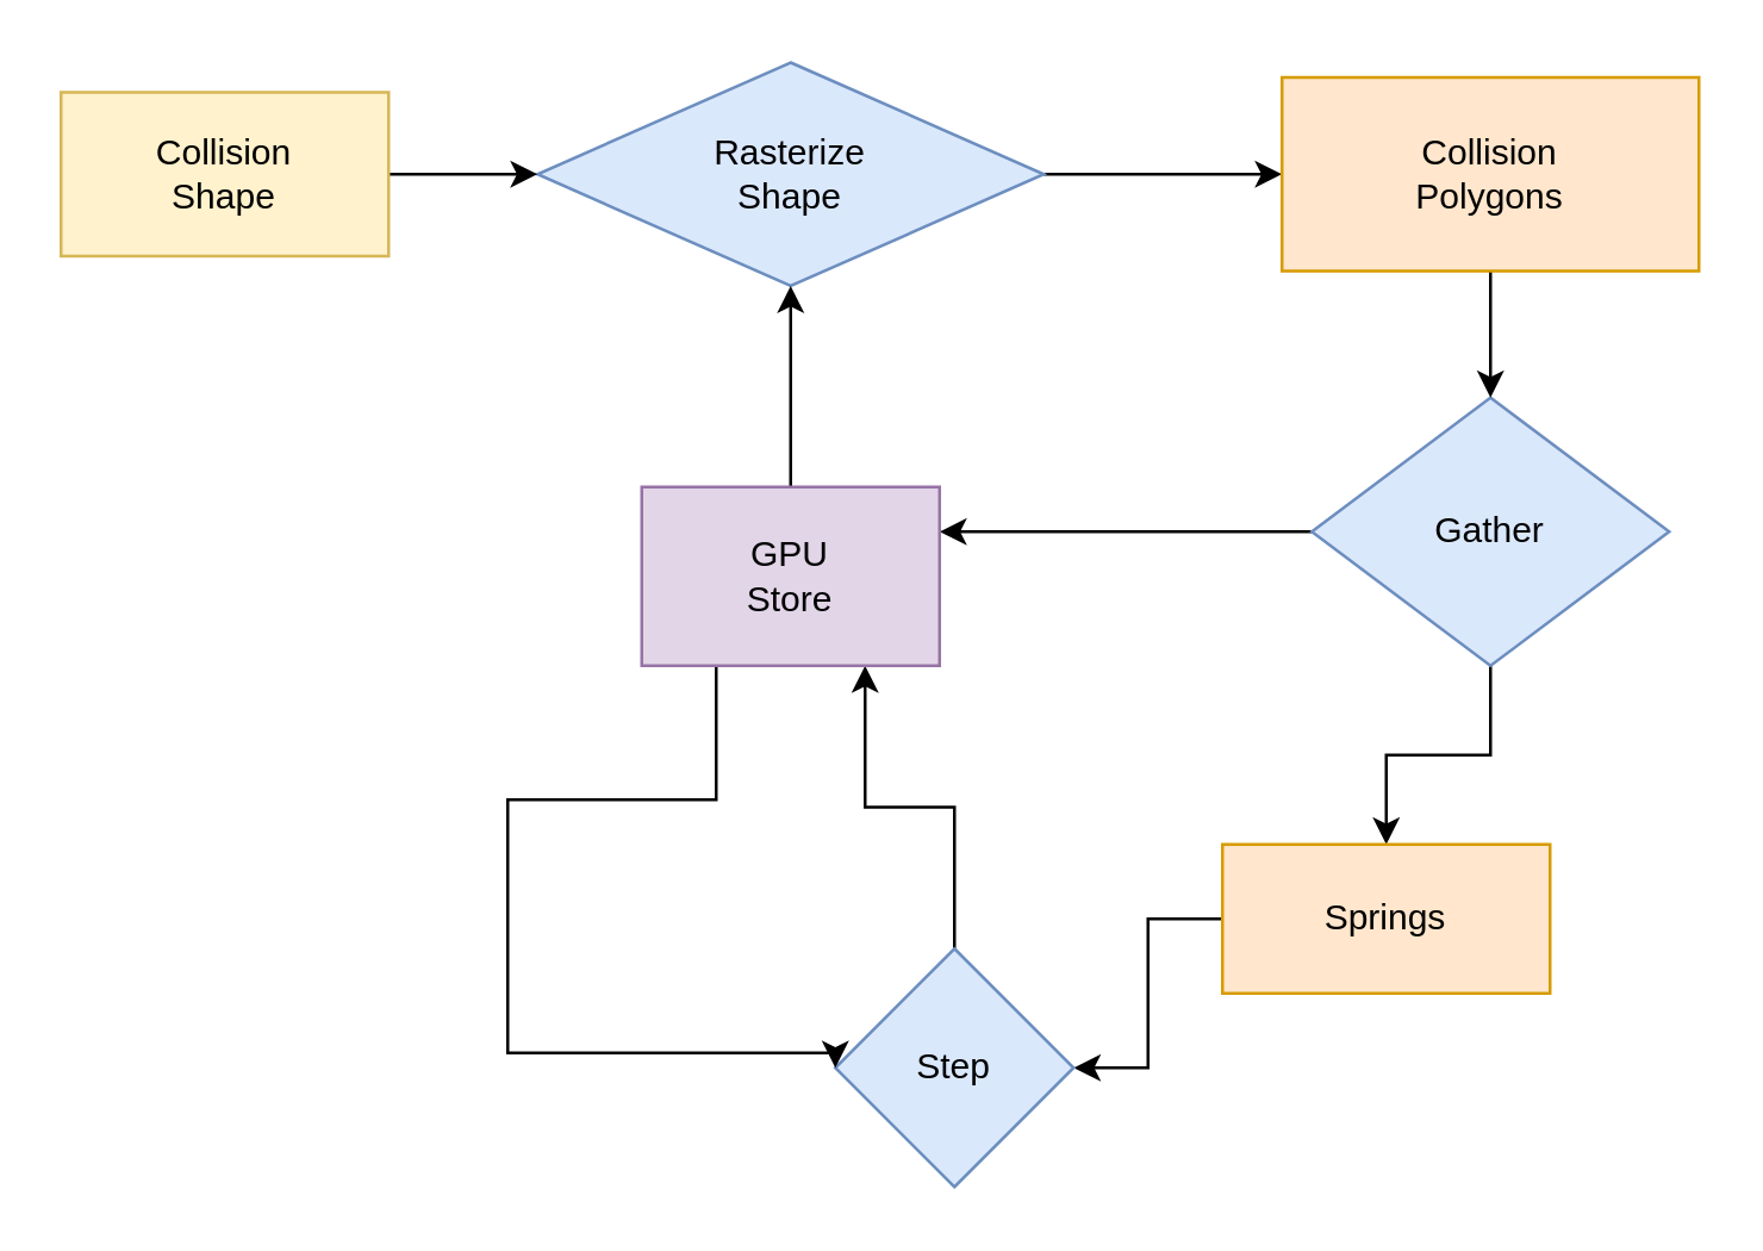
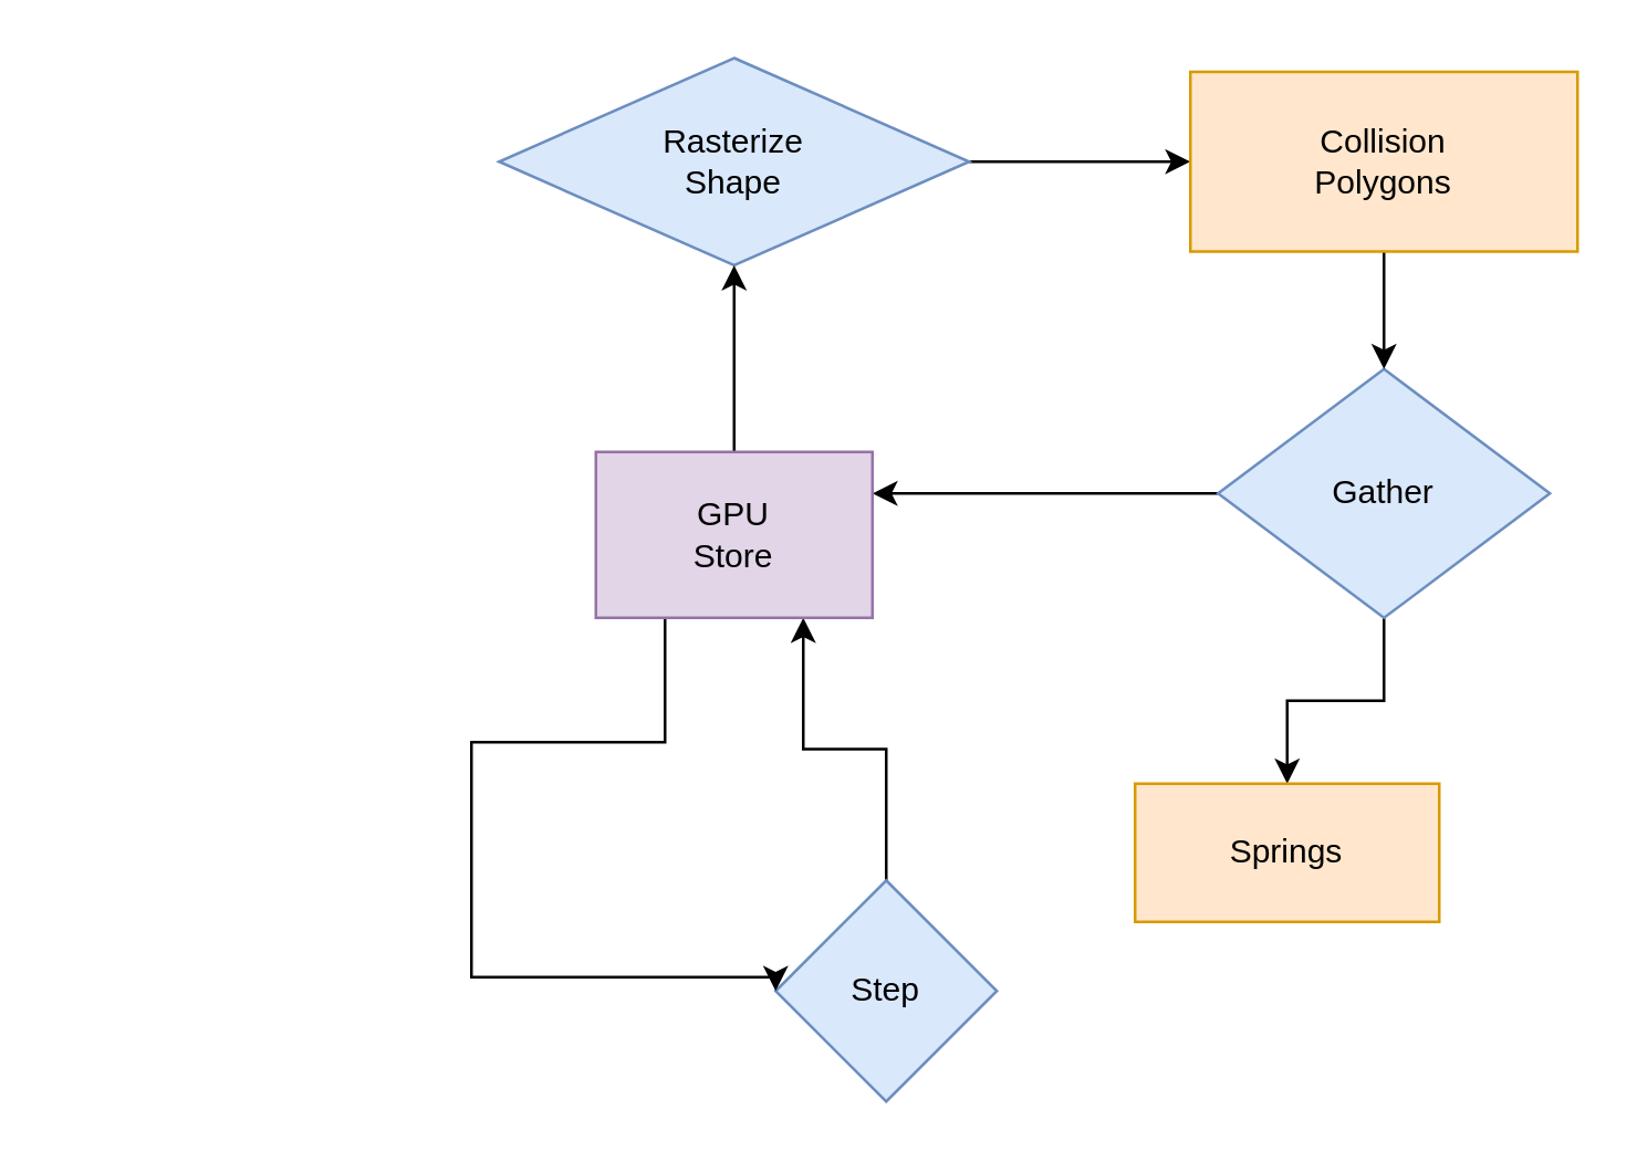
- <mxCell id="5" value="Collision&lt;br&gt;Shape" style="rounded=0;whiteSpace=wrap;html=1;fillColor=#fff2cc;strokeColor=#d6b656;" vertex="1" parent="1"><mxGeometry x="20" y="30.5" width="110" height="55" as="geometry" /></mxCell>
- <mxCell id="4" style="edgeStyle=orthogonalEdgeStyle;rounded=0;orthogonalLoop=1;jettySize=auto;html=1;exitX=1;exitY=0.5;exitDx=0;exitDy=0;entryX=0;entryY=0.5;entryDx=0;entryDy=0;" edge="1" parent="1" source="5" target="3"><mxGeometry relative="1" as="geometry" /></mxCell>
- <mxCell id="10" style="edgeStyle=orthogonalEdgeStyle;rounded=0;orthogonalLoop=1;jettySize=auto;html=1;exitX=0;exitY=0.5;exitDx=0;exitDy=0;entryX=1;entryY=0.5;entryDx=0;entryDy=0;" edge="1" parent="1" source="11" target="13"><mxGeometry relative="1" as="geometry" /></mxCell>
